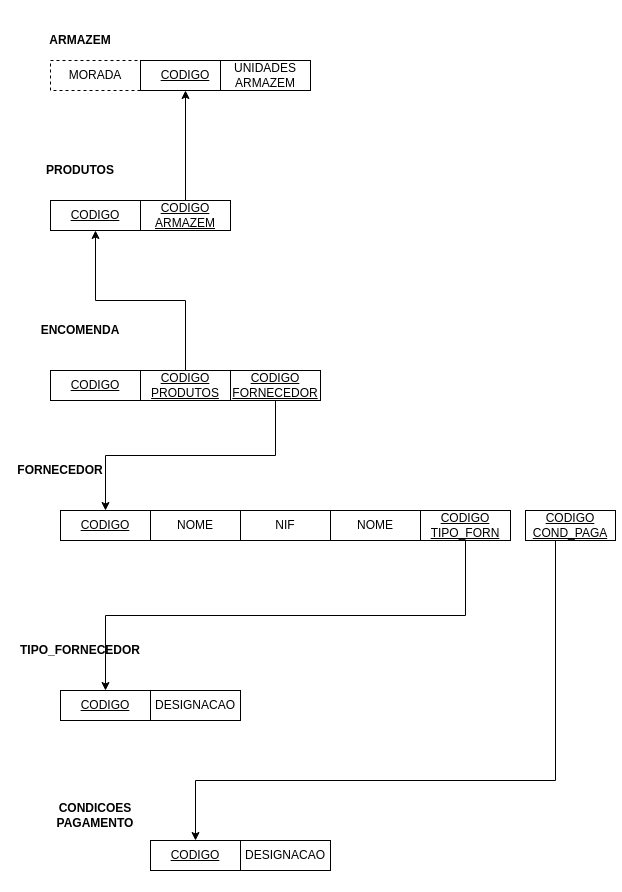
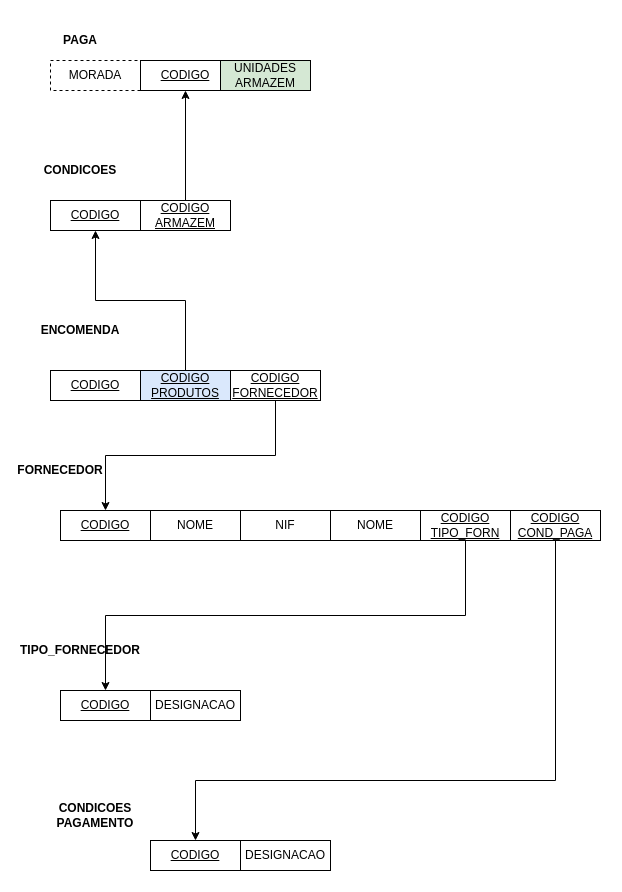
- <mxCell id="2" value="&lt;b&gt;ARMAZEM&lt;/b&gt;" style="text;html=1;strokeColor=none;fillColor=none;align=center;verticalAlign=middle;whiteSpace=wrap;rounded=0;" vertex="1" parent="1"><mxGeometry x="40" y="20" width="80" height="40" as="geometry" /></mxCell>
+ <mxCell id="2" value="&lt;b&gt;PAGA&lt;/b&gt;" style="text;html=1;strokeColor=none;fillColor=none;align=center;verticalAlign=middle;whiteSpace=wrap;rounded=0;" vertex="1" parent="1"><mxGeometry x="40" y="20" width="80" height="40" as="geometry" /></mxCell>
- <mxCell id="5" value="UNIDADES&lt;br&gt;ARMAZEM" style="rounded=0;whiteSpace=wrap;html=1;" vertex="1" parent="1"><mxGeometry x="220" y="60" width="90" height="30" as="geometry" /></mxCell>
+ <mxCell id="5" value="UNIDADES&lt;br&gt;ARMAZEM" style="rounded=0;whiteSpace=wrap;html=1;fillColor=#d5e8d4;" vertex="1" parent="1"><mxGeometry x="220" y="60" width="90" height="30" as="geometry" /></mxCell>
- <mxCell id="10" value="&lt;b&gt;PRODUTOS&lt;/b&gt;" style="text;html=1;strokeColor=none;fillColor=none;align=center;verticalAlign=middle;whiteSpace=wrap;rounded=0;" vertex="1" parent="1"><mxGeometry x="40" y="150" width="80" height="40" as="geometry" /></mxCell>
+ <mxCell id="10" value="&lt;b&gt;CONDICOES&lt;/b&gt;" style="text;html=1;strokeColor=none;fillColor=none;align=center;verticalAlign=middle;whiteSpace=wrap;rounded=0;" vertex="1" parent="1"><mxGeometry x="40" y="150" width="80" height="40" as="geometry" /></mxCell>
- <mxCell id="13" value="&lt;u&gt;CODIGO&lt;br&gt;PRODUTOS&lt;/u&gt;" style="rounded=0;whiteSpace=wrap;html=1;" vertex="1" parent="1"><mxGeometry x="140" y="370" width="90" height="30" as="geometry" /></mxCell>
+ <mxCell id="13" value="&lt;u&gt;CODIGO&lt;br&gt;PRODUTOS&lt;/u&gt;" style="rounded=0;whiteSpace=wrap;html=1;fillColor=#dae8fc;" vertex="1" parent="1"><mxGeometry x="140" y="370" width="90" height="30" as="geometry" /></mxCell>
- <mxCell id="24" value="&lt;u&gt;CODIGO&lt;br&gt;COND_PAGA&lt;/u&gt;" style="rounded=0;whiteSpace=wrap;html=1;" vertex="1" parent="1"><mxGeometry x="525" y="510" width="90" height="30" as="geometry" /></mxCell>
+ <mxCell id="24" value="&lt;u&gt;CODIGO&lt;br&gt;COND_PAGA&lt;/u&gt;" style="rounded=0;whiteSpace=wrap;html=1;" vertex="1" parent="1"><mxGeometry x="510" y="510" width="90" height="30" as="geometry" /></mxCell>
